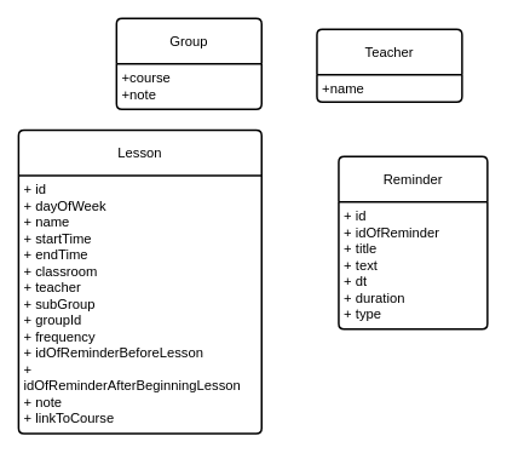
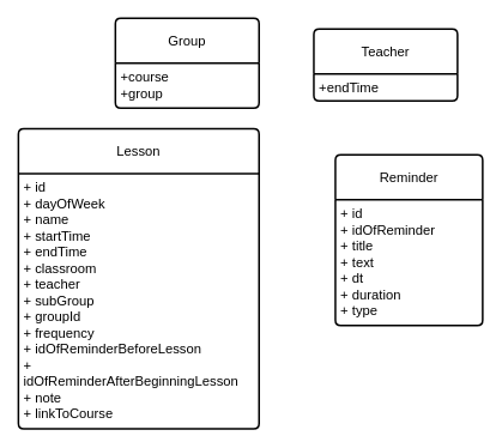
- <mxCell id="5" value="+course&lt;div&gt;+&lt;span style=&quot;background-color: transparent; color: light-dark(rgb(0, 0, 0), rgb(255, 255, 255));&quot;&gt;note&lt;/span&gt;&lt;/div&gt;" style="align=left;strokeColor=none;fillColor=none;spacingLeft=4;spacingRight=4;fontSize=15;verticalAlign=top;resizable=0;rotatable=0;part=1;html=1;whiteSpace=wrap;" parent="4" vertex="1"><mxGeometry y="50" width="160" height="50" as="geometry" /></mxCell>
+ <mxCell id="5" value="+course&lt;div&gt;+&lt;span style=&quot;background-color: transparent; color: light-dark(rgb(0, 0, 0), rgb(255, 255, 255));&quot;&gt;group&lt;/span&gt;&lt;/div&gt;" style="align=left;strokeColor=none;fillColor=none;spacingLeft=4;spacingRight=4;fontSize=15;verticalAlign=top;resizable=0;rotatable=0;part=1;html=1;whiteSpace=wrap;" parent="4" vertex="1"><mxGeometry y="50" width="160" height="50" as="geometry" /></mxCell>
- <mxCell id="3" value="+name" style="align=left;strokeColor=none;fillColor=none;spacingLeft=4;spacingRight=4;fontSize=15;verticalAlign=top;resizable=0;rotatable=0;part=1;html=1;whiteSpace=wrap;" parent="2" vertex="1"><mxGeometry y="50" width="160" height="30" as="geometry" /></mxCell>
+ <mxCell id="3" value="+endTime" style="align=left;strokeColor=none;fillColor=none;spacingLeft=4;spacingRight=4;fontSize=15;verticalAlign=top;resizable=0;rotatable=0;part=1;html=1;whiteSpace=wrap;" parent="2" vertex="1"><mxGeometry y="50" width="160" height="30" as="geometry" /></mxCell>
